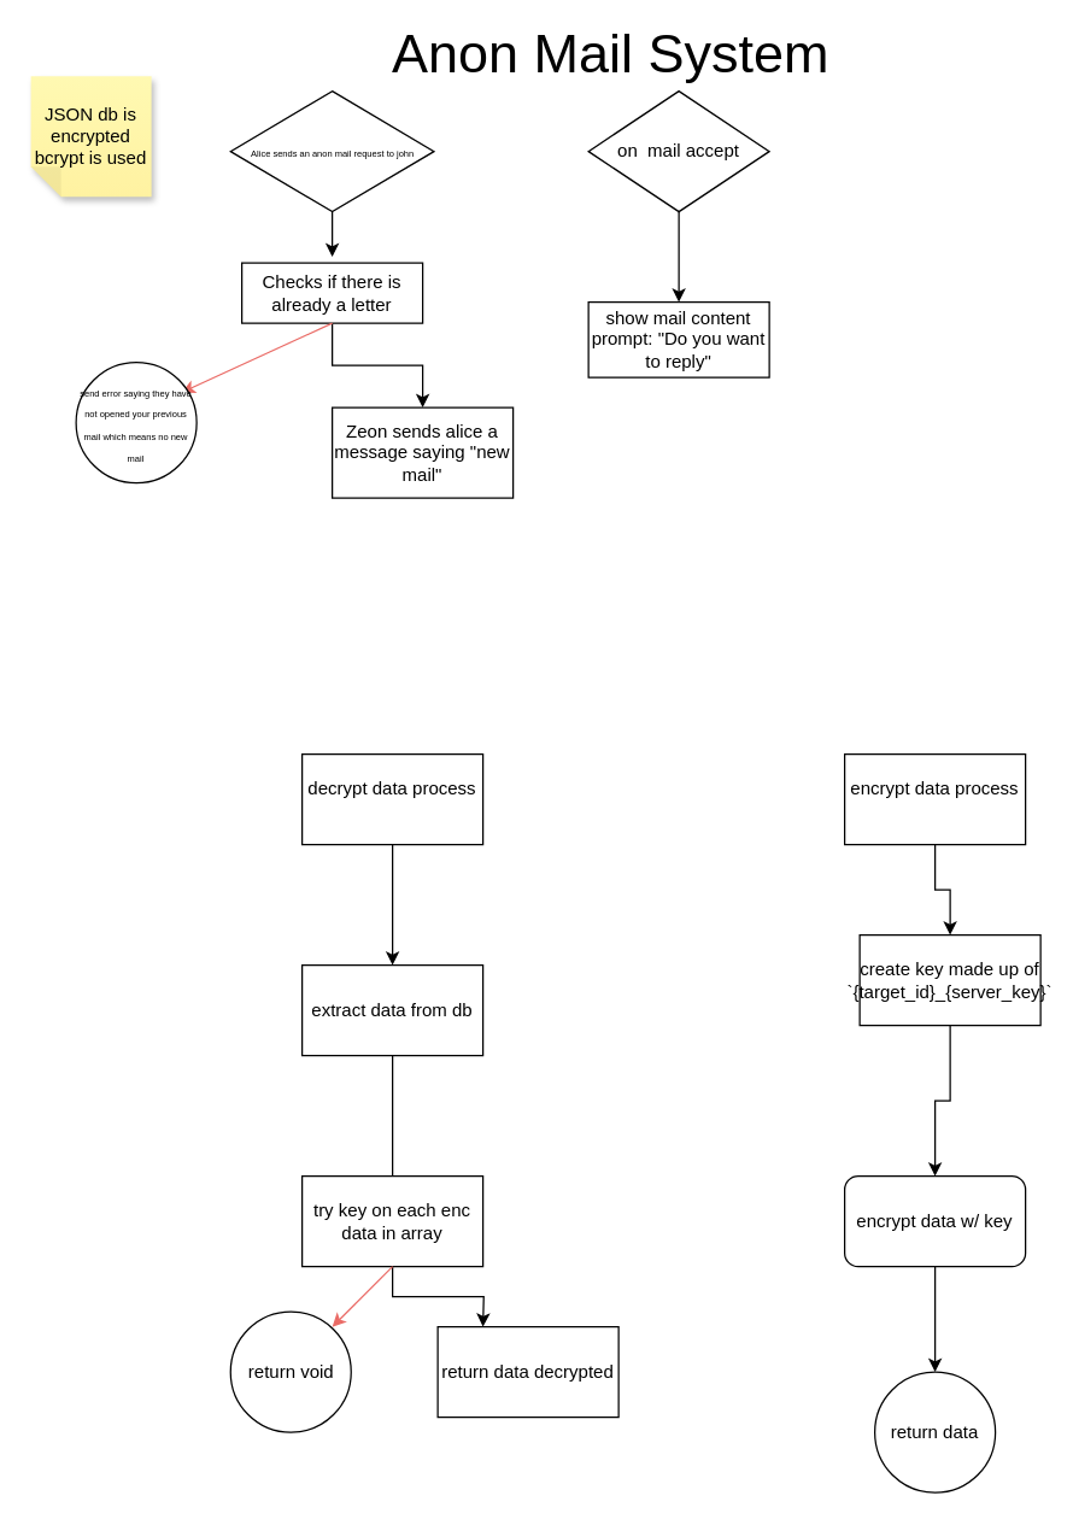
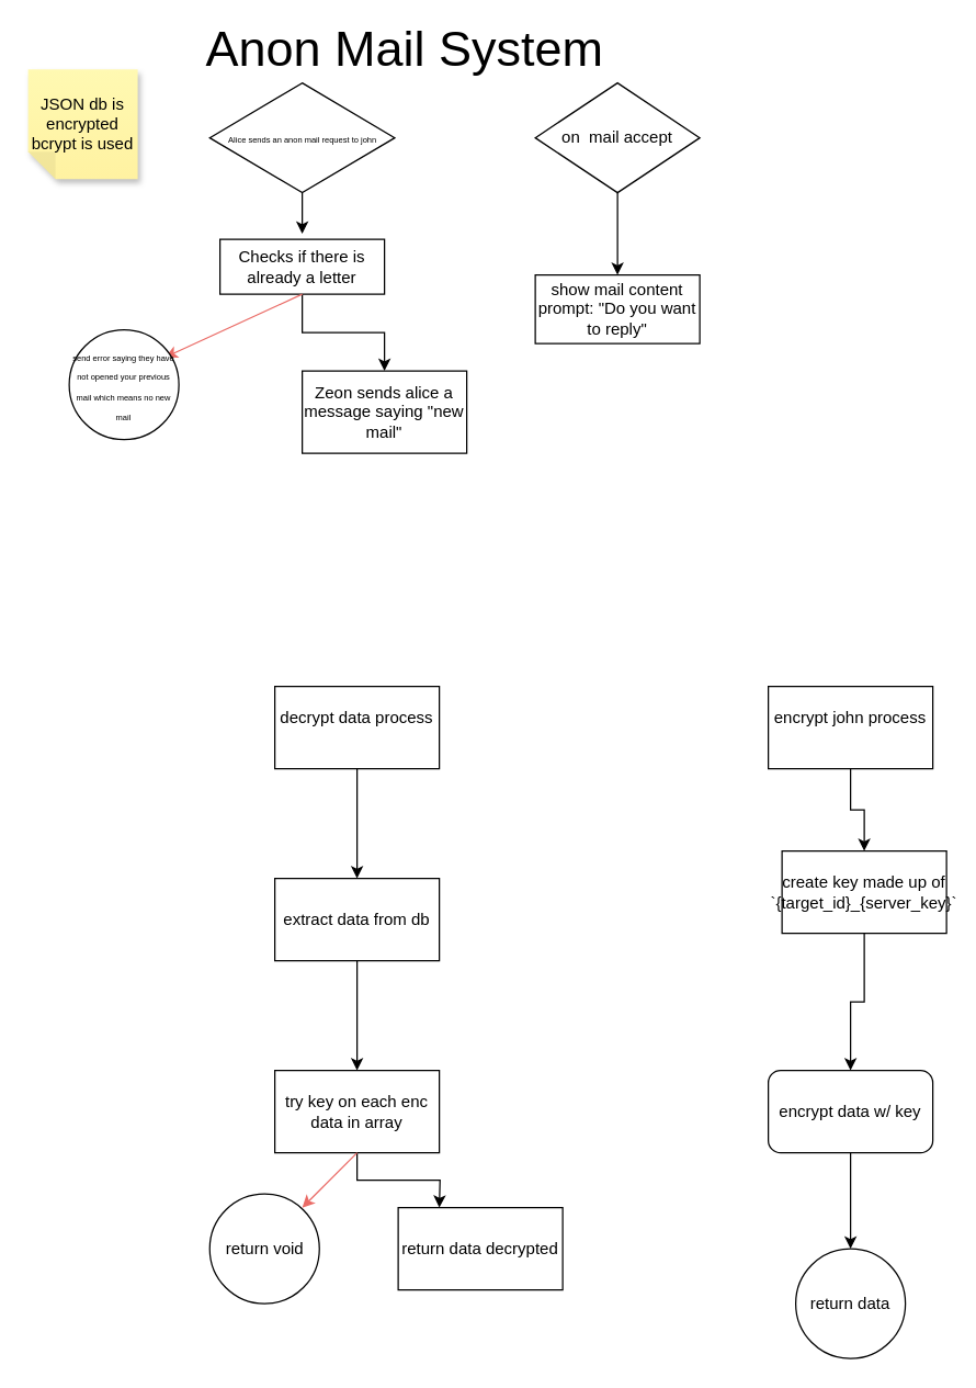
- <mxCell id="2" value="&lt;div&gt;&lt;font style=&quot;font-size: 36px;&quot;&gt;Anon Mail System&lt;/font&gt;&lt;/div&gt;" style="text;strokeColor=none;align=center;fillColor=none;html=1;verticalAlign=middle;whiteSpace=wrap;rounded=0;" vertex="1" parent="1"><mxGeometry x="230" y="20" width="350" height="30" as="geometry" /></mxCell>
+ <mxCell id="2" value="&lt;div&gt;&lt;font style=&quot;font-size: 36px;&quot;&gt;Anon Mail System&lt;/font&gt;&lt;/div&gt;" style="text;strokeColor=none;align=center;fillColor=none;html=1;verticalAlign=middle;whiteSpace=wrap;rounded=0;" vertex="1" parent="1"><mxGeometry x="120" y="20" width="350" height="30" as="geometry" /></mxCell>
- <mxCell id="24" value="&lt;div&gt;encrypt data process&lt;/div&gt;&lt;div&gt;&lt;br&gt;&lt;/div&gt;" style="whiteSpace=wrap;html=1;" vertex="1" parent="1"><mxGeometry x="560" y="500" width="120" height="60" as="geometry" /></mxCell>
+ <mxCell id="24" value="&lt;div&gt;encrypt john process&lt;/div&gt;&lt;div&gt;&lt;br&gt;&lt;/div&gt;" style="whiteSpace=wrap;html=1;" vertex="1" parent="1"><mxGeometry x="560" y="500" width="120" height="60" as="geometry" /></mxCell>
- <mxCell id="16" value="" style="edgeStyle=orthogonalEdgeStyle;rounded=0;orthogonalLoop=1;jettySize=auto;html=1;endArrow=none;" edge="1" parent="1" source="17" target="19"><mxGeometry relative="1" as="geometry" /></mxCell>
+ <mxCell id="16" value="" style="edgeStyle=orthogonalEdgeStyle;rounded=0;orthogonalLoop=1;jettySize=auto;html=1;" edge="1" parent="1" source="17" target="19"><mxGeometry relative="1" as="geometry" /></mxCell>
